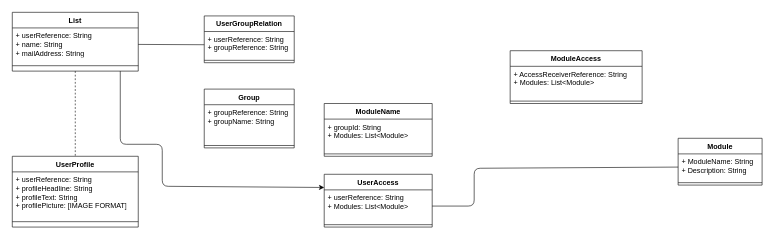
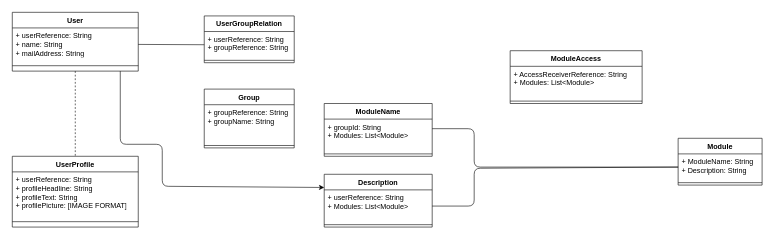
- <mxCell id="3" value="List" style="swimlane;fontStyle=1;align=center;verticalAlign=top;childLayout=stackLayout;horizontal=1;startSize=26;horizontalStack=0;resizeParent=1;resizeParentMax=0;resizeLast=0;collapsible=1;marginBottom=0;whiteSpace=wrap;html=1;" parent="1" vertex="1"><mxGeometry x="20" y="20" width="210" height="98" as="geometry" /></mxCell>
+ <mxCell id="3" value="User" style="swimlane;fontStyle=1;align=center;verticalAlign=top;childLayout=stackLayout;horizontal=1;startSize=26;horizontalStack=0;resizeParent=1;resizeParentMax=0;resizeLast=0;collapsible=1;marginBottom=0;whiteSpace=wrap;html=1;" parent="1" vertex="1"><mxGeometry x="20" y="20" width="210" height="98" as="geometry" /></mxCell>
+ <mxCell id="22" style="edgeStyle=none;html=1;entryX=0;entryY=0.5;entryDx=0;entryDy=0;endArrow=none;endFill=0;exitX=1;exitY=0.296;exitDx=0;exitDy=0;exitPerimeter=0;" edge="1" parent="1" source="17" target="20"><mxGeometry relative="1" as="geometry"><Array as="points"><mxPoint x="790" y="214" /><mxPoint x="790" y="278" /></Array></mxGeometry></mxCell>
- <mxCell id="23" value="UserAccess" style="swimlane;fontStyle=1;align=center;verticalAlign=top;childLayout=stackLayout;horizontal=1;startSize=26;horizontalStack=0;resizeParent=1;resizeParentMax=0;resizeLast=0;collapsible=1;marginBottom=0;whiteSpace=wrap;html=1;" vertex="1" parent="1"><mxGeometry x="540" y="290" width="180" height="88" as="geometry" /></mxCell>
+ <mxCell id="23" value="Description" style="swimlane;fontStyle=1;align=center;verticalAlign=top;childLayout=stackLayout;horizontal=1;startSize=26;horizontalStack=0;resizeParent=1;resizeParentMax=0;resizeLast=0;collapsible=1;marginBottom=0;whiteSpace=wrap;html=1;" vertex="1" parent="1"><mxGeometry x="540" y="290" width="180" height="88" as="geometry" /></mxCell>
